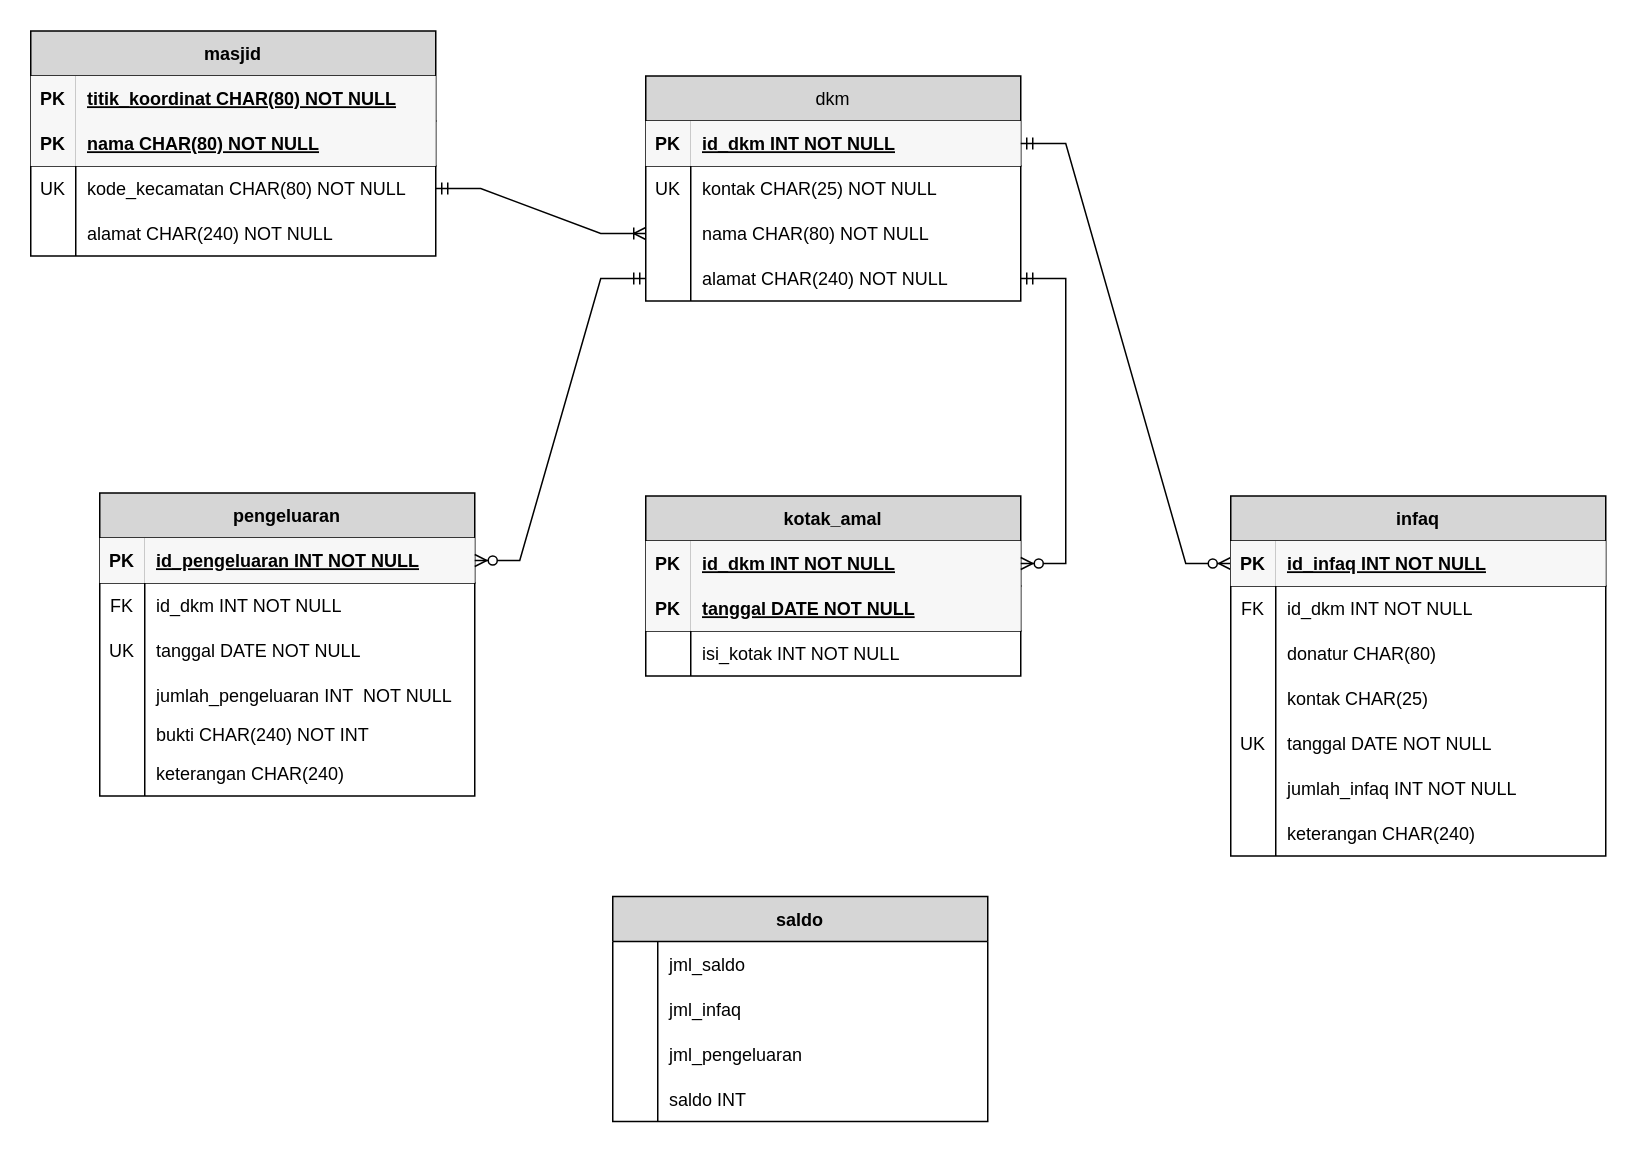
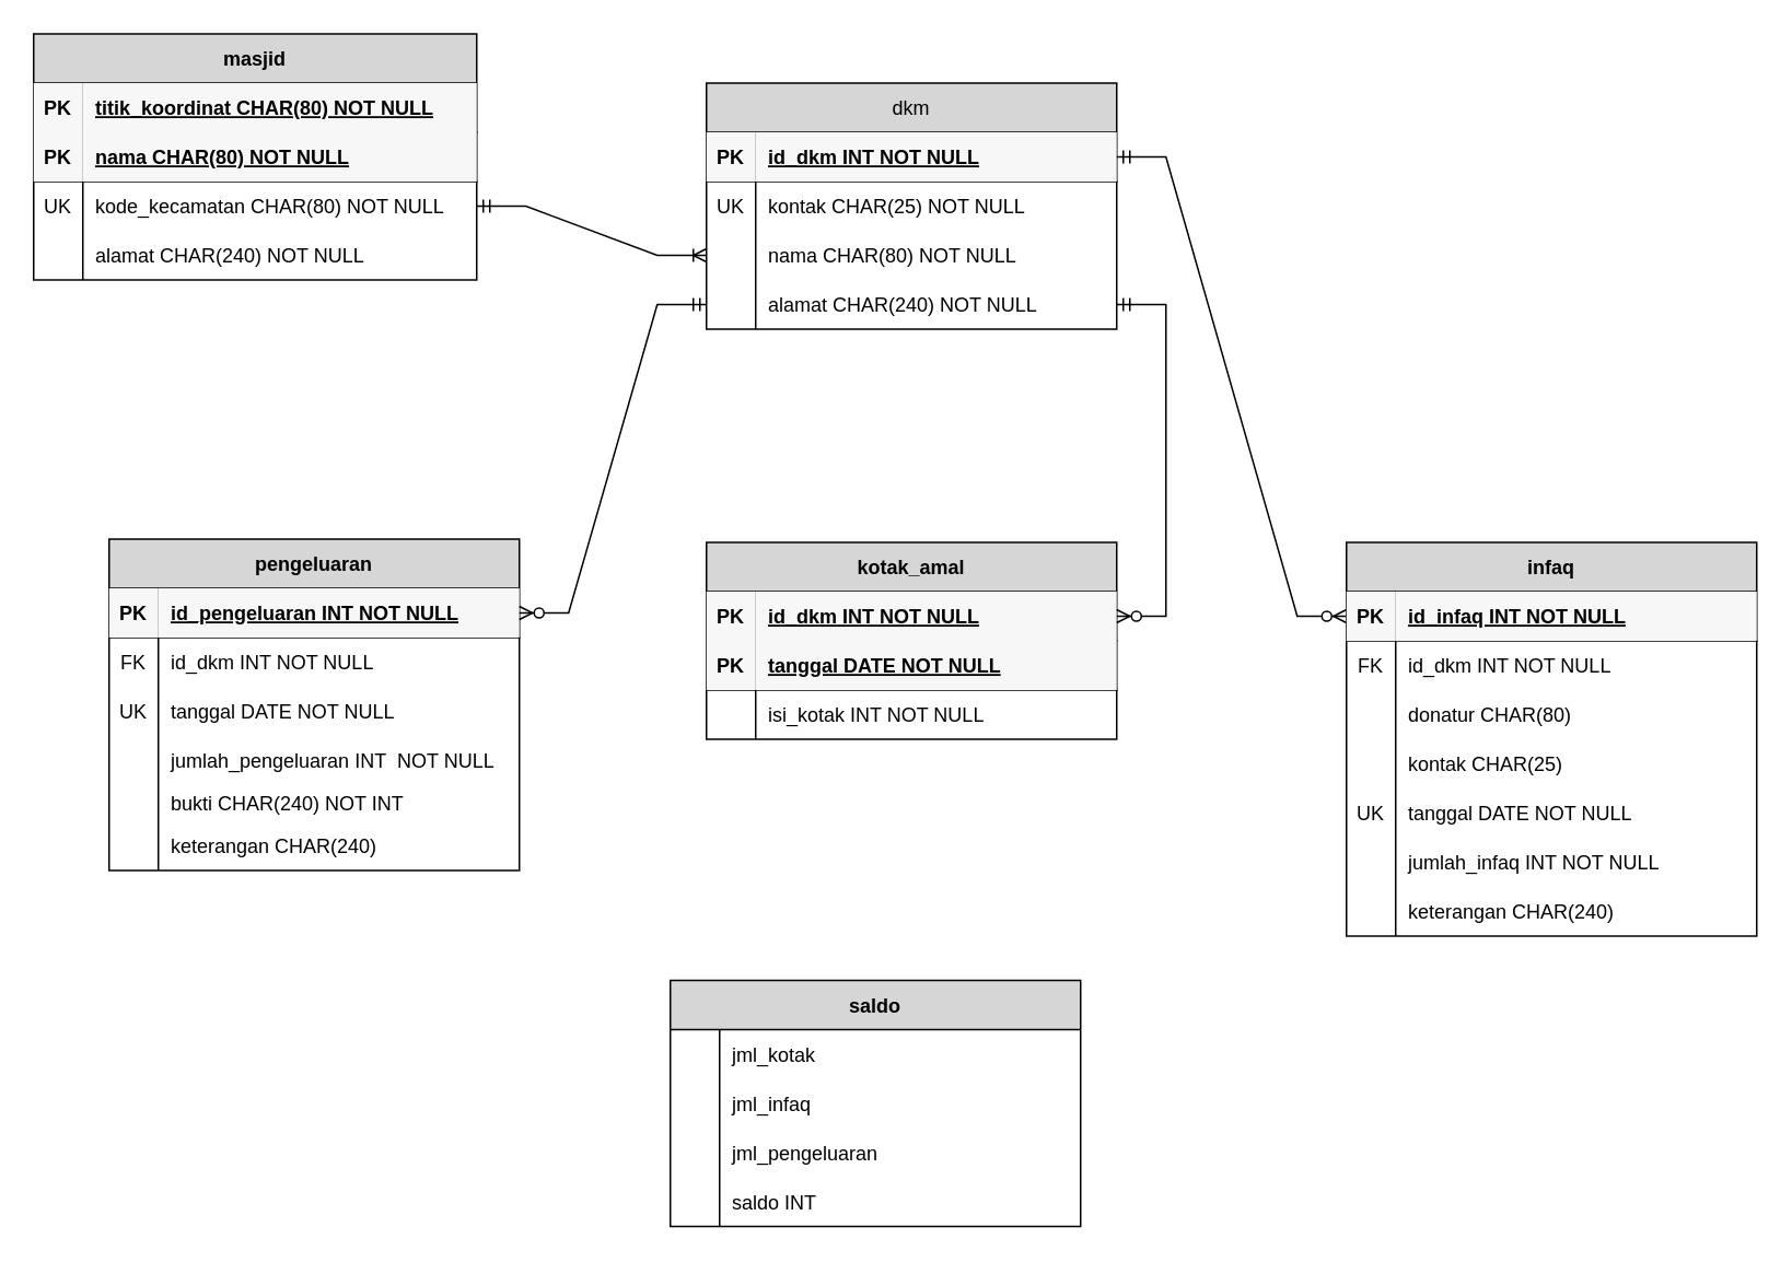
- <mxCell id="86" value="jml_saldo" style="shape=partialRectangle;overflow=hidden;connectable=0;fillColor=none;top=0;left=0;bottom=0;right=0;align=left;spacingLeft=6;" vertex="1" parent="84"><mxGeometry x="30" width="220" height="30" as="geometry"><mxRectangle width="220" height="30" as="alternateBounds" /></mxGeometry></mxCell>
+ <mxCell id="86" value="jml_kotak" style="shape=partialRectangle;overflow=hidden;connectable=0;fillColor=none;top=0;left=0;bottom=0;right=0;align=left;spacingLeft=6;" vertex="1" parent="84"><mxGeometry x="30" width="220" height="30" as="geometry"><mxRectangle width="220" height="30" as="alternateBounds" /></mxGeometry></mxCell>
